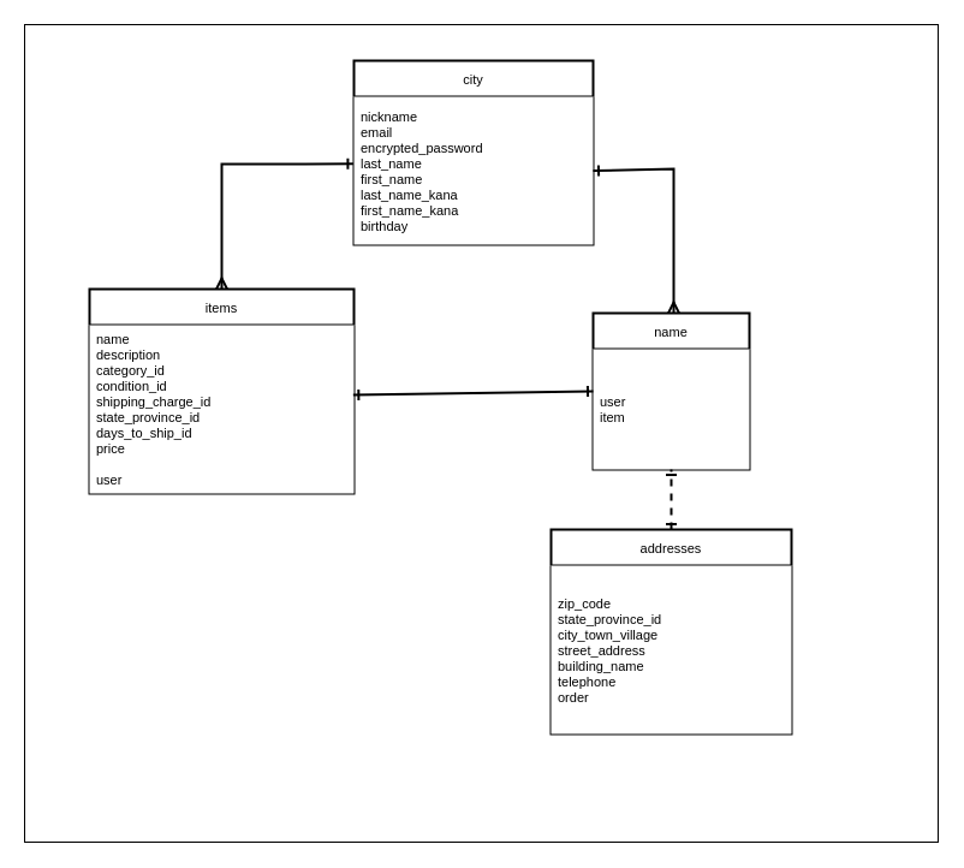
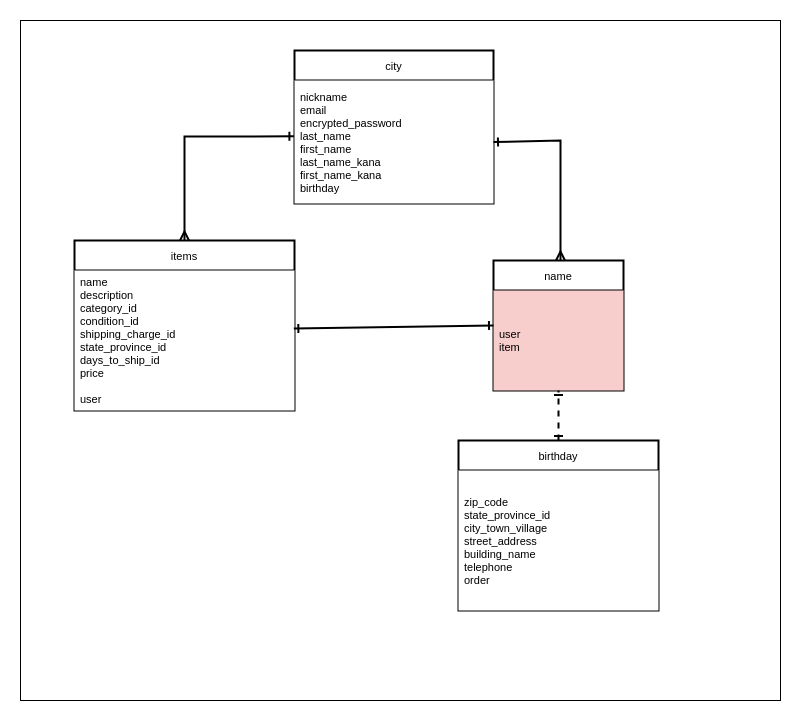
- <mxCell id="9" value="user&#10;item" style="align=left;spacingLeft=4;fontSize=11;verticalAlign=middle;resizable=0;rotatable=0;part=1;horizontal=1;labelBackgroundColor=none;labelBorderColor=none;rounded=0;strokeColor=none;fontColor=default;" parent="8" vertex="1"><mxGeometry y="30" width="130" height="100" as="geometry" /></mxCell>
+ <mxCell id="9" value="user&#10;item" style="align=left;spacingLeft=4;fontSize=11;verticalAlign=middle;resizable=0;rotatable=0;part=1;horizontal=1;labelBackgroundColor=none;labelBorderColor=none;rounded=0;strokeColor=none;fontColor=default;fillColor=#f8cecc;" parent="8" vertex="1"><mxGeometry y="30" width="130" height="100" as="geometry" /></mxCell>
- <mxCell id="11" value="addresses" style="swimlane;childLayout=stackLayout;horizontal=1;startSize=30;horizontalStack=0;rounded=0;fontSize=11;fontStyle=0;strokeWidth=2;resizeParent=0;resizeLast=1;shadow=0;dashed=0;align=center;labelBackgroundColor=none;labelBorderColor=none;" vertex="1" parent="1"><mxGeometry x="458" y="440" width="200" height="170" as="geometry" /></mxCell>
+ <mxCell id="11" value="birthday" style="swimlane;childLayout=stackLayout;horizontal=1;startSize=30;horizontalStack=0;rounded=0;fontSize=11;fontStyle=0;strokeWidth=2;resizeParent=0;resizeLast=1;shadow=0;dashed=0;align=center;labelBackgroundColor=none;labelBorderColor=none;" vertex="1" parent="1"><mxGeometry x="458" y="440" width="200" height="170" as="geometry" /></mxCell>
